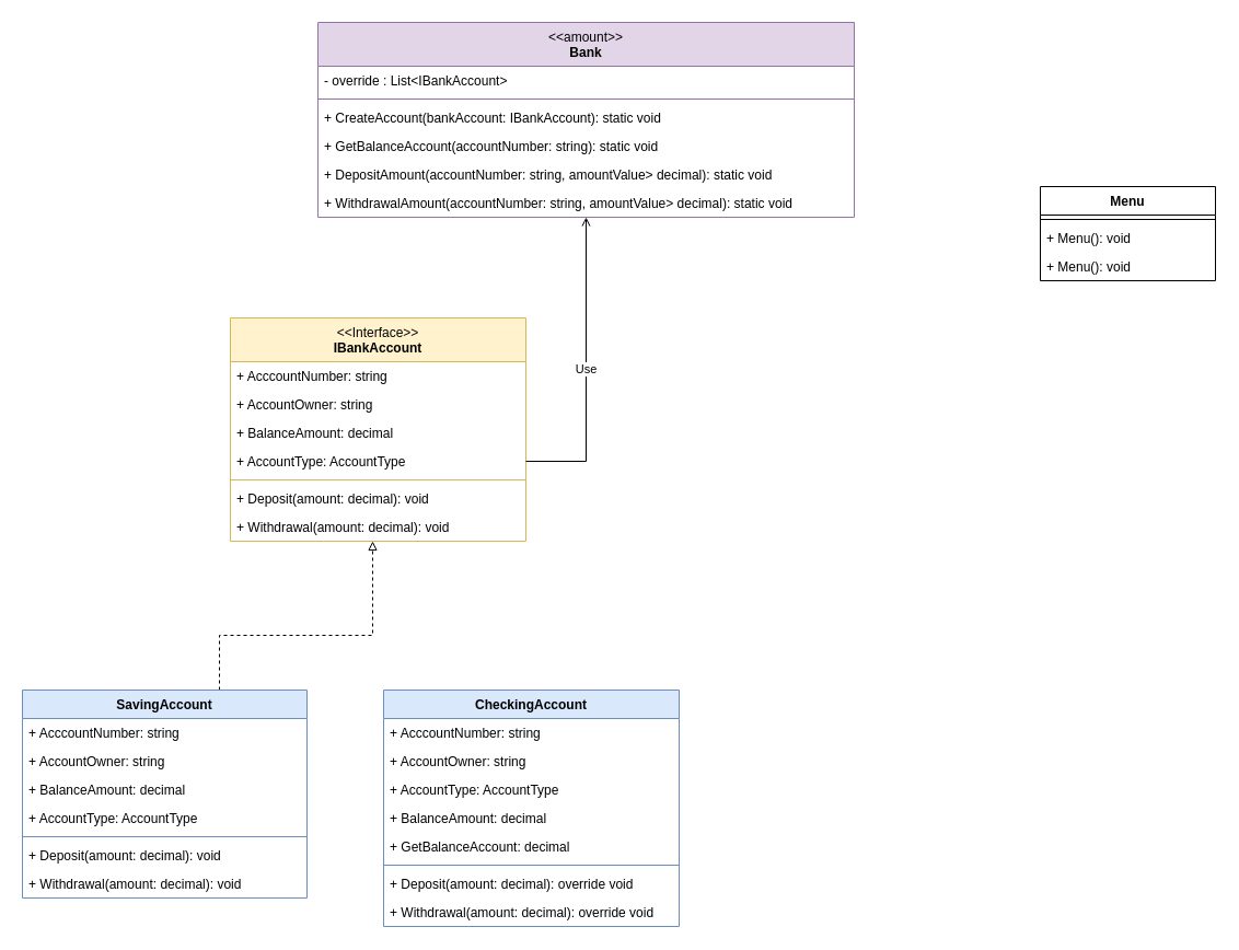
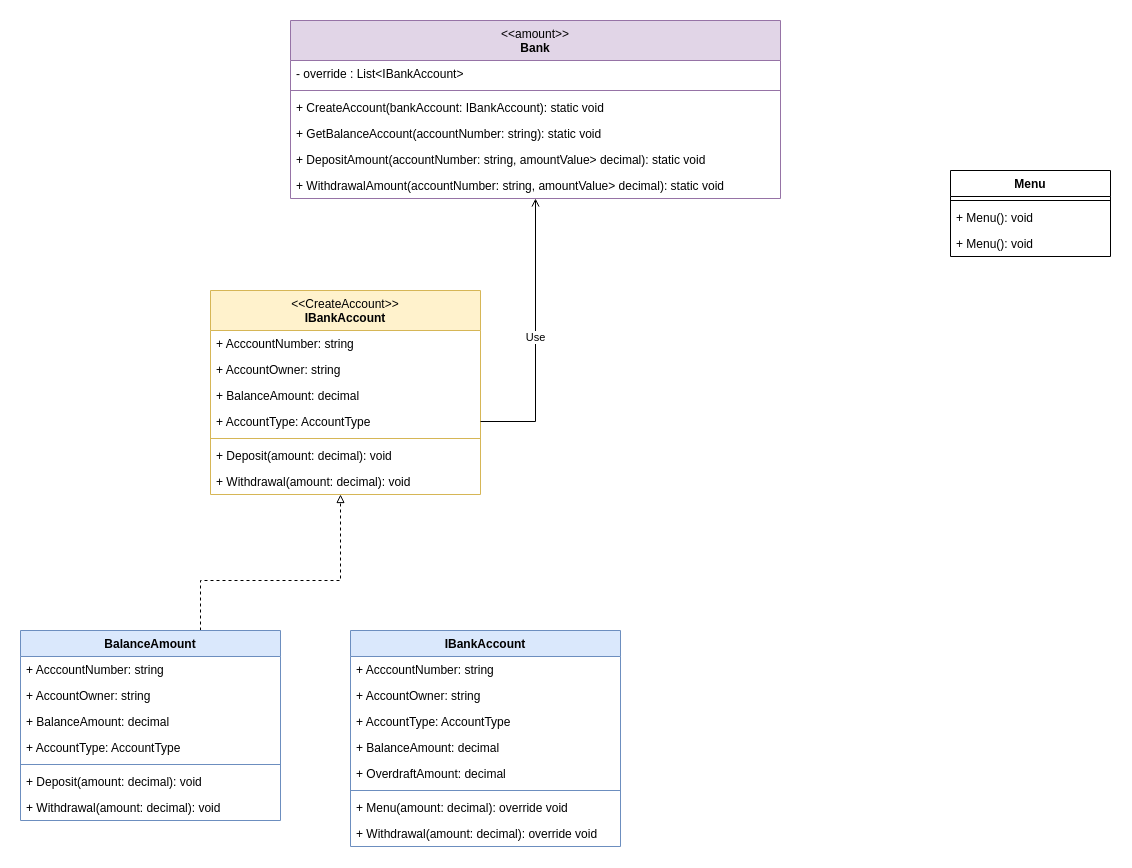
- <mxCell id="2" value="&lt;span style=&quot;font-weight: normal;&quot;&gt;&amp;lt;&amp;lt;Interface&amp;gt;&amp;gt;&lt;/span&gt;&lt;br&gt;IBankAccount" style="swimlane;fontStyle=1;align=center;verticalAlign=top;childLayout=stackLayout;horizontal=1;startSize=40;horizontalStack=0;resizeParent=1;resizeParentMax=0;resizeLast=0;collapsible=1;marginBottom=0;whiteSpace=wrap;html=1;fillColor=#fff2cc;strokeColor=#d6b656;" vertex="1" parent="1"><mxGeometry x="210" y="290" width="270" height="204" as="geometry" /></mxCell>
+ <mxCell id="2" value="&lt;span style=&quot;font-weight: normal;&quot;&gt;&amp;lt;&amp;lt;CreateAccount&amp;gt;&amp;gt;&lt;/span&gt;&lt;br&gt;IBankAccount" style="swimlane;fontStyle=1;align=center;verticalAlign=top;childLayout=stackLayout;horizontal=1;startSize=40;horizontalStack=0;resizeParent=1;resizeParentMax=0;resizeLast=0;collapsible=1;marginBottom=0;whiteSpace=wrap;html=1;fillColor=#fff2cc;strokeColor=#d6b656;" vertex="1" parent="1"><mxGeometry x="210" y="290" width="270" height="204" as="geometry" /></mxCell>
- <mxCell id="11" value="SavingAccount" style="swimlane;fontStyle=1;align=center;verticalAlign=top;childLayout=stackLayout;horizontal=1;startSize=26;horizontalStack=0;resizeParent=1;resizeParentMax=0;resizeLast=0;collapsible=1;marginBottom=0;whiteSpace=wrap;html=1;fillColor=#dae8fc;strokeColor=#6c8ebf;" vertex="1" parent="1"><mxGeometry x="20" y="630" width="260" height="190" as="geometry" /></mxCell>
+ <mxCell id="11" value="BalanceAmount" style="swimlane;fontStyle=1;align=center;verticalAlign=top;childLayout=stackLayout;horizontal=1;startSize=26;horizontalStack=0;resizeParent=1;resizeParentMax=0;resizeLast=0;collapsible=1;marginBottom=0;whiteSpace=wrap;html=1;fillColor=#dae8fc;strokeColor=#6c8ebf;" vertex="1" parent="1"><mxGeometry x="20" y="630" width="260" height="190" as="geometry" /></mxCell>
- <mxCell id="19" value="CheckingAccount" style="swimlane;fontStyle=1;align=center;verticalAlign=top;childLayout=stackLayout;horizontal=1;startSize=26;horizontalStack=0;resizeParent=1;resizeParentMax=0;resizeLast=0;collapsible=1;marginBottom=0;whiteSpace=wrap;html=1;fillColor=#dae8fc;strokeColor=#6c8ebf;" vertex="1" parent="1"><mxGeometry x="350" y="630" width="270" height="216" as="geometry" /></mxCell>
+ <mxCell id="19" value="IBankAccount" style="swimlane;fontStyle=1;align=center;verticalAlign=top;childLayout=stackLayout;horizontal=1;startSize=26;horizontalStack=0;resizeParent=1;resizeParentMax=0;resizeLast=0;collapsible=1;marginBottom=0;whiteSpace=wrap;html=1;fillColor=#dae8fc;strokeColor=#6c8ebf;" vertex="1" parent="1"><mxGeometry x="350" y="630" width="270" height="216" as="geometry" /></mxCell>
- <mxCell id="24" value="+ GetBalanceAccount: decimal" style="text;strokeColor=none;fillColor=none;align=left;verticalAlign=top;spacingLeft=4;spacingRight=4;overflow=hidden;rotatable=0;points=[[0,0.5],[1,0.5]];portConstraint=eastwest;whiteSpace=wrap;html=1;" vertex="1" parent="19"><mxGeometry y="130" width="270" height="26" as="geometry" /></mxCell>
+ <mxCell id="24" value="+ OverdraftAmount: decimal" style="text;strokeColor=none;fillColor=none;align=left;verticalAlign=top;spacingLeft=4;spacingRight=4;overflow=hidden;rotatable=0;points=[[0,0.5],[1,0.5]];portConstraint=eastwest;whiteSpace=wrap;html=1;" vertex="1" parent="19"><mxGeometry y="130" width="270" height="26" as="geometry" /></mxCell>
- <mxCell id="26" value="+ Deposit(amount: decimal): override void" style="text;strokeColor=none;fillColor=none;align=left;verticalAlign=top;spacingLeft=4;spacingRight=4;overflow=hidden;rotatable=0;points=[[0,0.5],[1,0.5]];portConstraint=eastwest;whiteSpace=wrap;html=1;" vertex="1" parent="19"><mxGeometry y="164" width="270" height="26" as="geometry" /></mxCell>
+ <mxCell id="26" value="+ Menu(amount: decimal): override void" style="text;strokeColor=none;fillColor=none;align=left;verticalAlign=top;spacingLeft=4;spacingRight=4;overflow=hidden;rotatable=0;points=[[0,0.5],[1,0.5]];portConstraint=eastwest;whiteSpace=wrap;html=1;" vertex="1" parent="19"><mxGeometry y="164" width="270" height="26" as="geometry" /></mxCell>
